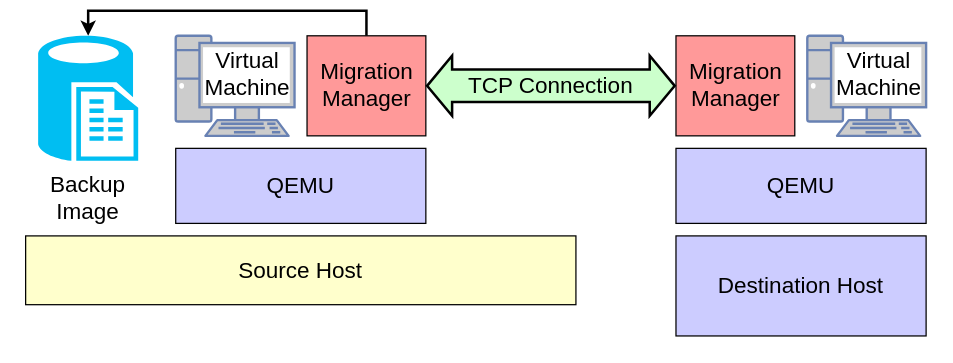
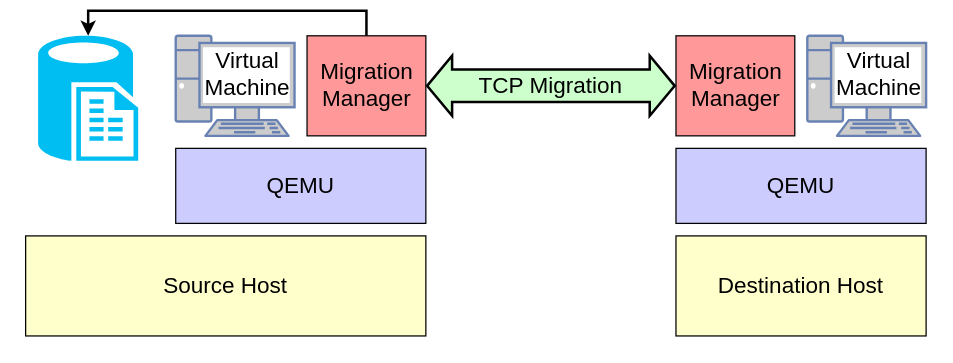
- <mxCell id="16" value="&lt;font style=&quot;font-size: 18px;&quot;&gt;TCP Connection&lt;/font&gt;" style="text;html=1;strokeColor=none;fillColor=none;align=center;verticalAlign=middle;whiteSpace=wrap;rounded=0;" parent="1" vertex="1"><mxGeometry x="360" y="40" width="160" height="40" as="geometry" /></mxCell>
+ <mxCell id="16" value="&lt;font style=&quot;font-size: 18px;&quot;&gt;TCP Migration&lt;/font&gt;" style="text;html=1;strokeColor=none;fillColor=none;align=center;verticalAlign=middle;whiteSpace=wrap;rounded=0;" parent="1" vertex="1"><mxGeometry x="360" y="40" width="160" height="40" as="geometry" /></mxCell>
- <mxCell id="14" value="&lt;font style=&quot;font-size: 18px;&quot;&gt;Backup Image&lt;/font&gt;" style="text;html=1;strokeColor=none;fillColor=none;align=center;verticalAlign=middle;whiteSpace=wrap;rounded=0;" parent="1" vertex="1"><mxGeometry x="30" y="130" width="80" height="40" as="geometry" /></mxCell>
- <mxCell id="2" value="&lt;font style=&quot;font-size: 18px;&quot;&gt;Source Host&lt;/font&gt;" style="rounded=0;whiteSpace=wrap;html=1;fillColor=#FFFFCC;" parent="1" vertex="1"><mxGeometry x="20" y="180" width="440" height="55" as="geometry" /></mxCell>
+ <mxCell id="2" value="&lt;font style=&quot;font-size: 18px;&quot;&gt;Source Host&lt;/font&gt;" style="rounded=0;whiteSpace=wrap;html=1;fillColor=#FFFFCC;" parent="1" vertex="1"><mxGeometry y="180" width="320" height="80" as="geometry" x="20" /></mxCell>
- <mxCell id="3" value="&lt;font style=&quot;font-size: 18px;&quot;&gt;Destination Host&lt;/font&gt;" style="rounded=0;whiteSpace=wrap;html=1;fillColor=#ccccff;" parent="1" vertex="1"><mxGeometry x="540" y="180" width="200" height="80" as="geometry" /></mxCell>
+ <mxCell id="3" value="&lt;font style=&quot;font-size: 18px;&quot;&gt;Destination Host&lt;/font&gt;" style="rounded=0;whiteSpace=wrap;html=1;fillColor=#FFFFCC;" parent="1" vertex="1"><mxGeometry x="540" y="180" width="200" height="80" as="geometry" /></mxCell>
